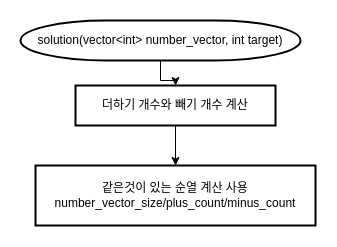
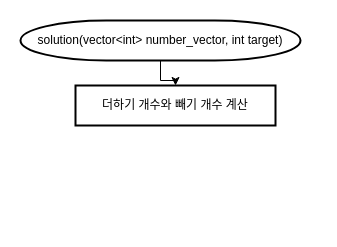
- <mxCell id="4" value="" style="edgeStyle=orthogonalEdgeStyle;rounded=0;orthogonalLoop=1;jettySize=auto;html=1;" edge="1" parent="1" source="5" target="6"><mxGeometry relative="1" as="geometry" /></mxCell>
- <mxCell id="6" value="같은것이 있는 순열 계산 사용&lt;br&gt;number_vector_size/plus_count/minus_count" style="whiteSpace=wrap;html=1;strokeWidth=2;" vertex="1" parent="1"><mxGeometry x="35" y="165" width="280" height="60" as="geometry" /></mxCell>
